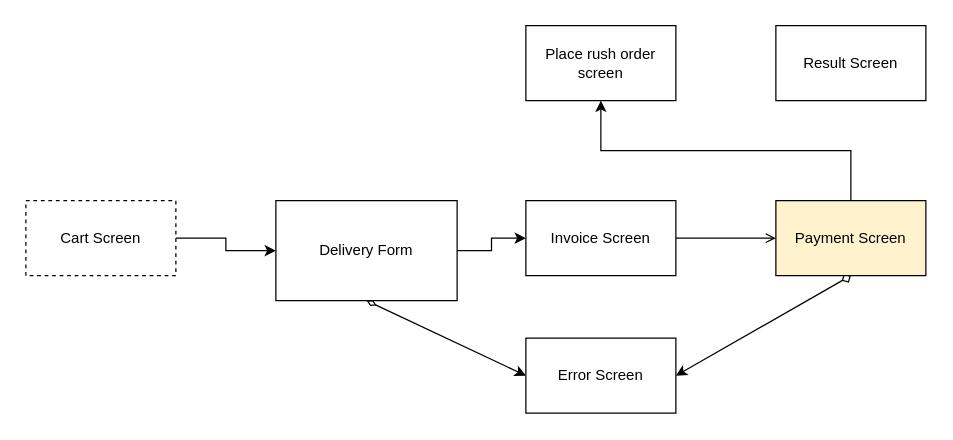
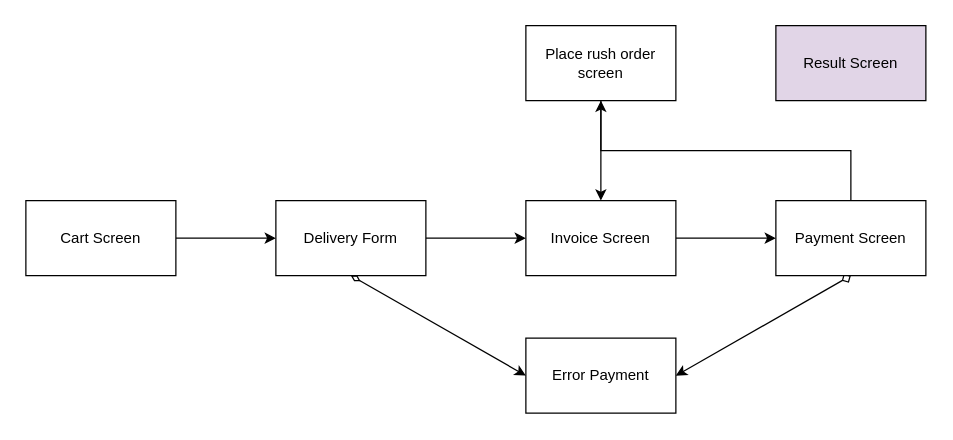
- <mxCell id="13" value="Result Screen" style="rounded=0;whiteSpace=wrap;html=1;" vertex="1" parent="1"><mxGeometry x="620" y="20" width="120" height="60" as="geometry" /></mxCell>
+ <mxCell id="13" value="Result Screen" style="rounded=0;whiteSpace=wrap;html=1;fillColor=#e1d5e7;" vertex="1" parent="1"><mxGeometry x="620" y="20" width="120" height="60" as="geometry" /></mxCell>
+ <mxCell id="14" style="edgeStyle=orthogonalEdgeStyle;rounded=0;orthogonalLoop=1;jettySize=auto;html=1;exitX=0.5;exitY=1;exitDx=0;exitDy=0;entryX=0.5;entryY=0;entryDx=0;entryDy=0;" edge="1" parent="1" source="15" target="8"><mxGeometry relative="1" as="geometry" /></mxCell>
- <mxCell id="3" value="Cart Screen" style="rounded=0;whiteSpace=wrap;html=1;dashed=1;" vertex="1" parent="1"><mxGeometry x="20" y="160" width="120" height="60" as="geometry" /></mxCell>
+ <mxCell id="3" value="Cart Screen" style="rounded=0;whiteSpace=wrap;html=1;" vertex="1" parent="1"><mxGeometry x="20" y="160" width="120" height="60" as="geometry" /></mxCell>
- <mxCell id="7" style="edgeStyle=orthogonalEdgeStyle;rounded=0;orthogonalLoop=1;jettySize=auto;html=1;exitX=1;exitY=0.5;exitDx=0;exitDy=0;entryX=0;entryY=0.5;entryDx=0;entryDy=0;endArrow=open;" edge="1" parent="1" source="8" target="11"><mxGeometry relative="1" as="geometry" /></mxCell>
+ <mxCell id="7" style="edgeStyle=orthogonalEdgeStyle;rounded=0;orthogonalLoop=1;jettySize=auto;html=1;exitX=1;exitY=0.5;exitDx=0;exitDy=0;entryX=0;entryY=0.5;entryDx=0;entryDy=0;" edge="1" parent="1" source="8" target="11"><mxGeometry relative="1" as="geometry" /></mxCell>
- <mxCell id="11" value="Payment Screen" style="rounded=0;whiteSpace=wrap;html=1;fillColor=#fff2cc;" vertex="1" parent="1"><mxGeometry x="620" y="160" width="120" height="60" as="geometry" /></mxCell>
+ <mxCell id="11" value="Payment Screen" style="rounded=0;whiteSpace=wrap;html=1;" vertex="1" parent="1"><mxGeometry x="620" y="160" width="120" height="60" as="geometry" /></mxCell>
- <mxCell id="6" value="Delivery Form" style="rounded=0;whiteSpace=wrap;html=1;" vertex="1" parent="1"><mxGeometry x="220" y="160" width="145" height="80" as="geometry" /></mxCell>
+ <mxCell id="6" value="Delivery Form" style="rounded=0;whiteSpace=wrap;html=1;" vertex="1" parent="1"><mxGeometry x="220" y="160" width="120" height="60" as="geometry" /></mxCell>
- <mxCell id="12" value="Error Screen" style="rounded=0;whiteSpace=wrap;html=1;" vertex="1" parent="1"><mxGeometry x="420" y="270" width="120" height="60" as="geometry" /></mxCell>
+ <mxCell id="12" value="Error Payment" style="rounded=0;whiteSpace=wrap;html=1;" vertex="1" parent="1"><mxGeometry x="420" y="270" width="120" height="60" as="geometry" /></mxCell>
